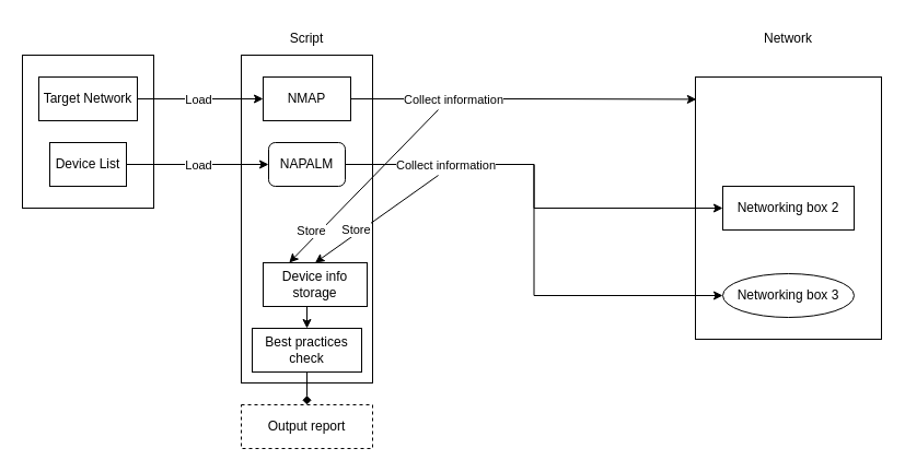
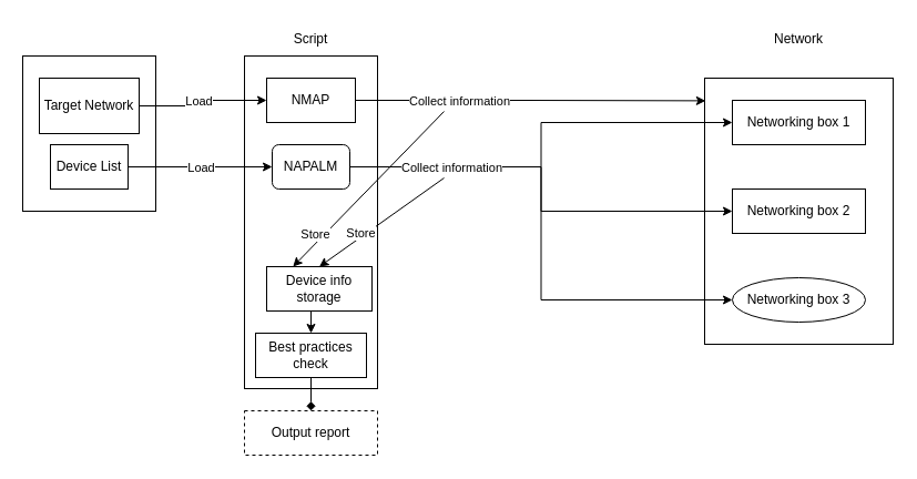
- <mxCell id="21" value="Target Network" style="rounded=0;whiteSpace=wrap;html=1;" vertex="1" parent="1"><mxGeometry x="35" y="70" width="90" height="40" as="geometry" /></mxCell>
+ <mxCell id="21" value="Target Network" style="rounded=0;whiteSpace=wrap;html=1;" vertex="1" parent="1"><mxGeometry x="35" y="70" width="90" height="50" as="geometry" /></mxCell>
+ <mxCell id="4" style="edgeStyle=orthogonalEdgeStyle;rounded=0;orthogonalLoop=1;jettySize=auto;html=1;exitX=1;exitY=0.5;exitDx=0;exitDy=0;" edge="1" parent="1" source="25" target="8"><mxGeometry relative="1" as="geometry" /></mxCell>
+ <mxCell id="8" value="Networking box 1" style="rounded=0;whiteSpace=wrap;html=1;" vertex="1" parent="1"><mxGeometry x="660" y="90" width="120" height="40" as="geometry" /></mxCell>
